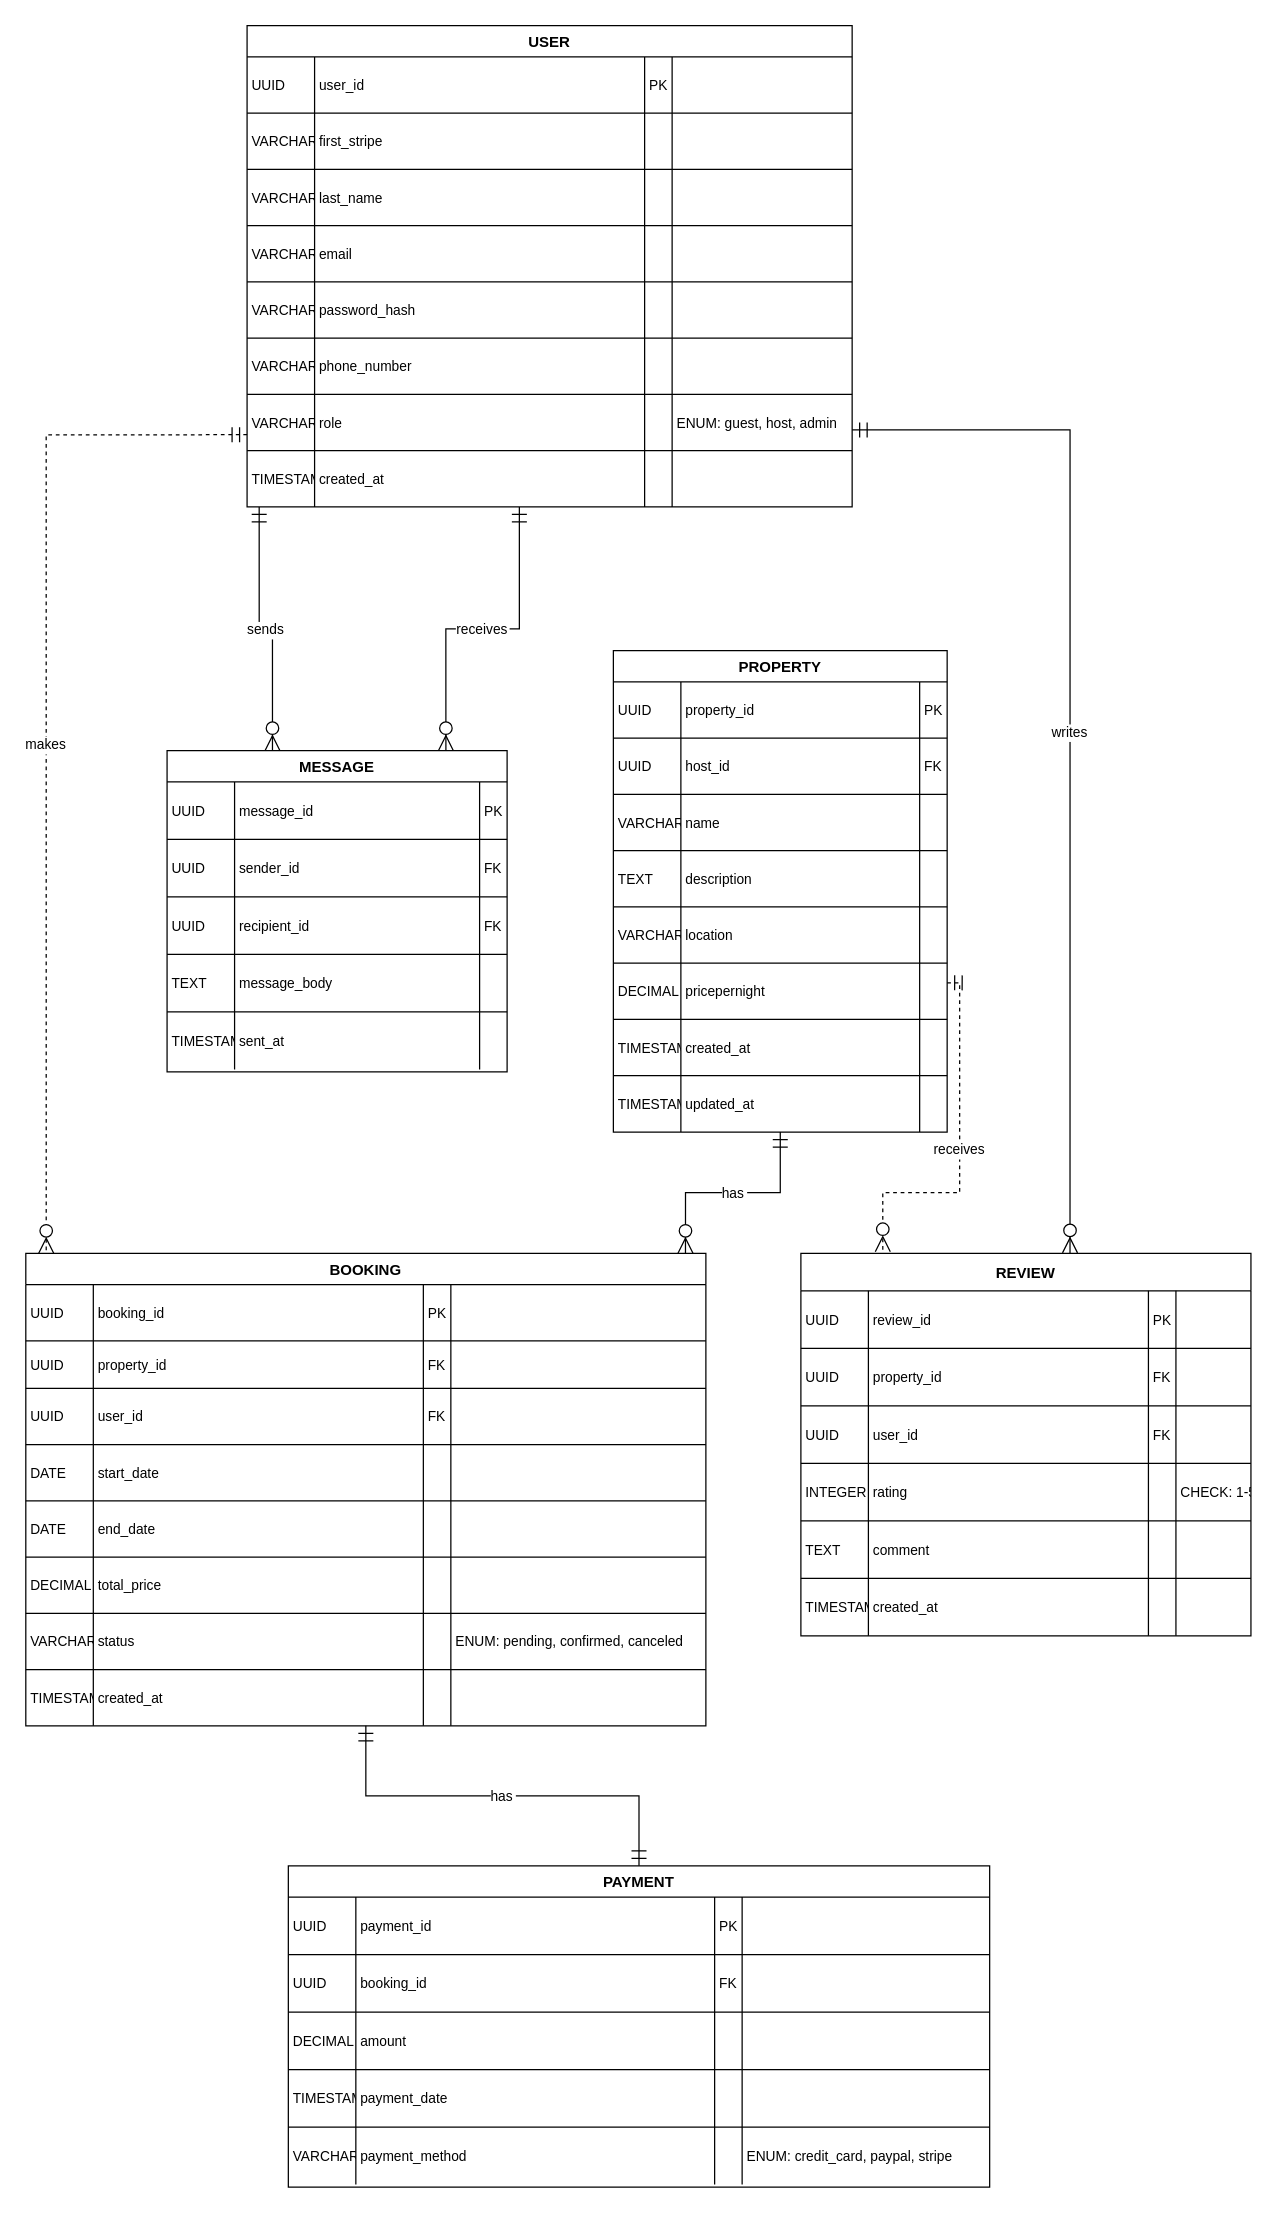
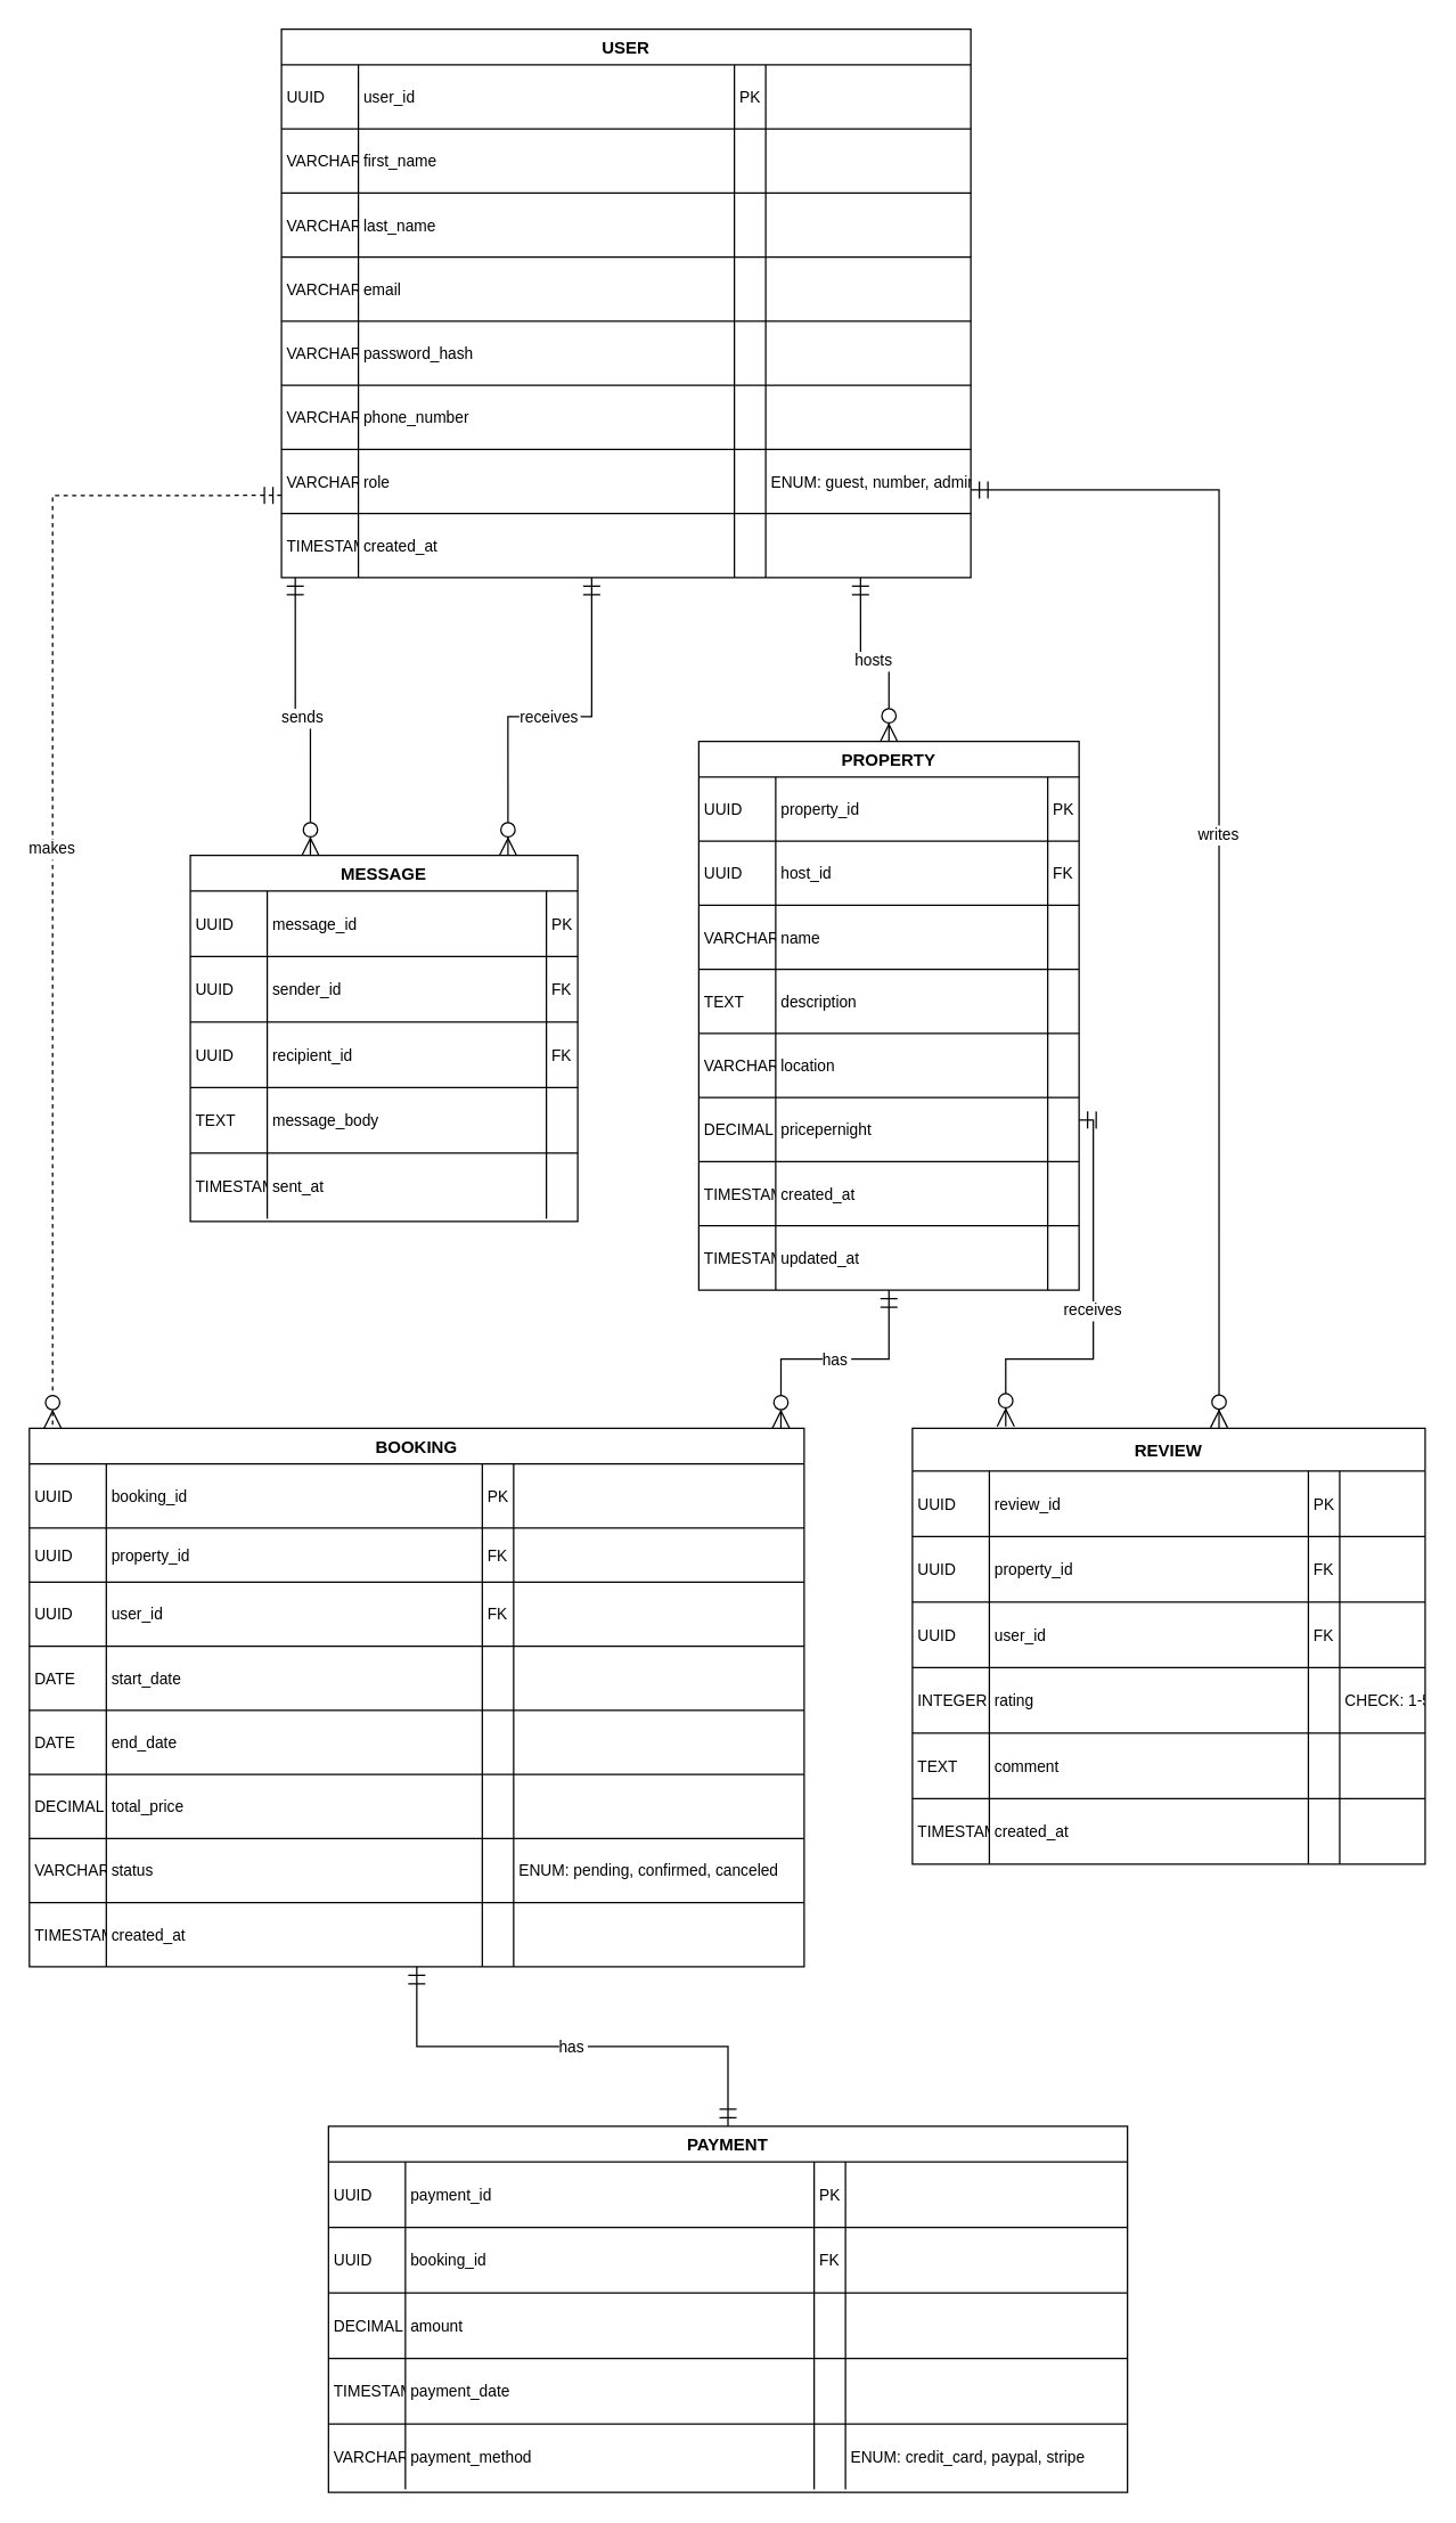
- <mxCell id="10" value="first_stripe" style="shape=partialRectangle;connectable=0;fillColor=none;top=0;left=0;bottom=0;right=0;align=left;spacingLeft=2;overflow=hidden;fontSize=11;" vertex="1" parent="8"><mxGeometry x="54" width="264" height="45" as="geometry"><mxRectangle width="264" height="45" as="alternateBounds" /></mxGeometry></mxCell>
+ <mxCell id="10" value="first_name" style="shape=partialRectangle;connectable=0;fillColor=none;top=0;left=0;bottom=0;right=0;align=left;spacingLeft=2;overflow=hidden;fontSize=11;" vertex="1" parent="8"><mxGeometry x="54" width="264" height="45" as="geometry"><mxRectangle width="264" height="45" as="alternateBounds" /></mxGeometry></mxCell>
- <mxCell id="37" value="ENUM: guest, host, admin" style="shape=partialRectangle;connectable=0;fillColor=none;top=0;left=0;bottom=0;right=0;align=left;spacingLeft=2;overflow=hidden;fontSize=11;" vertex="1" parent="33"><mxGeometry x="340" width="144" height="45" as="geometry"><mxRectangle width="144" height="45" as="alternateBounds" /></mxGeometry></mxCell>
+ <mxCell id="37" value="ENUM: guest, number, admin" style="shape=partialRectangle;connectable=0;fillColor=none;top=0;left=0;bottom=0;right=0;align=left;spacingLeft=2;overflow=hidden;fontSize=11;" vertex="1" parent="33"><mxGeometry x="340" width="144" height="45" as="geometry"><mxRectangle width="144" height="45" as="alternateBounds" /></mxGeometry></mxCell>
+ <mxCell id="164" value="hosts" style="startArrow=ERmandOne;startSize=10;;endArrow=ERzeroToMany;endSize=10;;exitX=0.84;exitY=1;entryX=0.5;entryY=0;rounded=0;edgeStyle=orthogonalEdgeStyle;" edge="1" parent="1" source="2" target="43"><mxGeometry relative="1" as="geometry" /></mxCell>
- <mxCell id="170" value="receives" style="startArrow=ERmandOne;startSize=10;endArrow=ERzeroToMany;endSize=10;exitX=1;exitY=0.69;entryX=0.182;entryY=-0.004;rounded=0;edgeStyle=orthogonalEdgeStyle;entryDx=0;entryDy=0;entryPerimeter=0;dashed=1;" edge="1" parent="1" source="43" target="172"><mxGeometry relative="1" as="geometry" /></mxCell>
+ <mxCell id="170" value="receives" style="startArrow=ERmandOne;startSize=10;;endArrow=ERzeroToMany;endSize=10;;exitX=1;exitY=0.69;entryX=0.182;entryY=-0.004;rounded=0;edgeStyle=orthogonalEdgeStyle;entryDx=0;entryDy=0;entryPerimeter=0;" edge="1" parent="1" source="43" target="172"><mxGeometry relative="1" as="geometry" /></mxCell>
